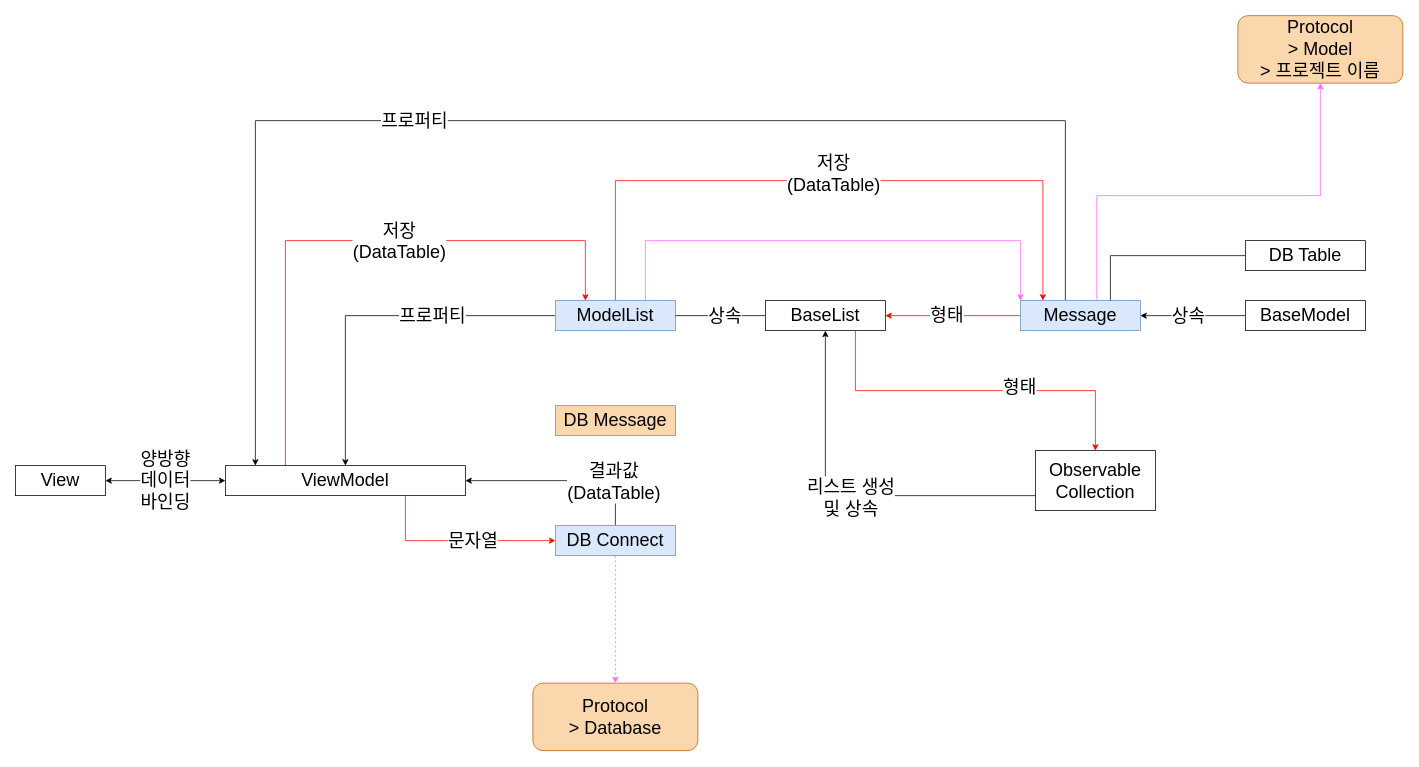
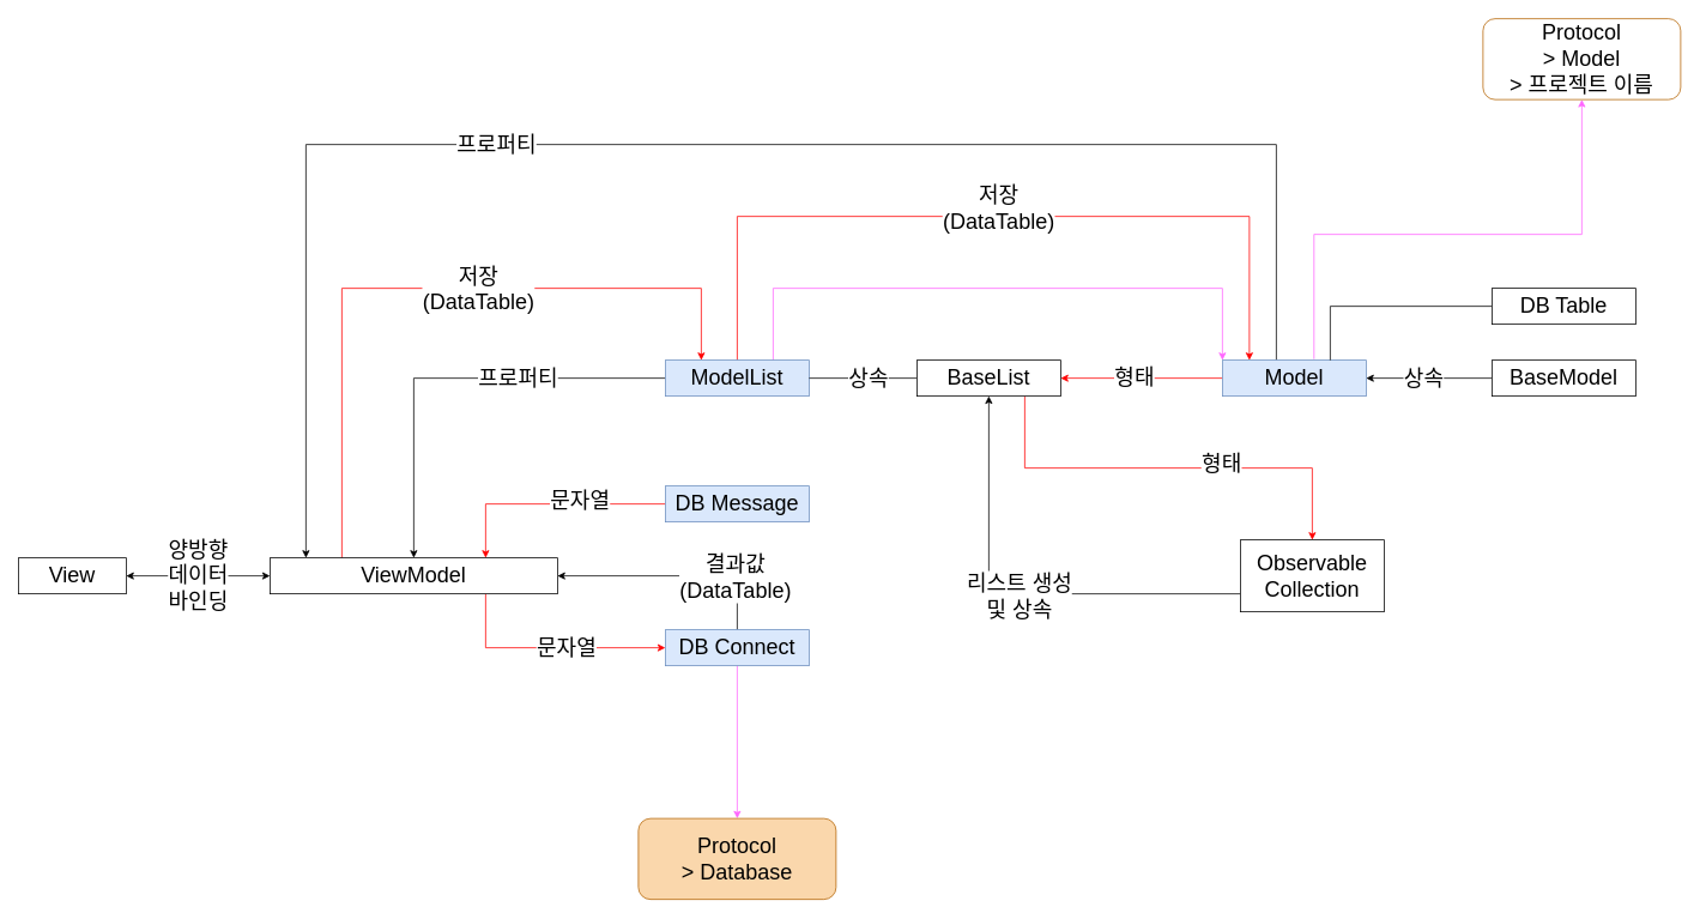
- <mxCell id="40" value="Protocol &lt;br&gt;&amp;gt; Model &lt;br&gt;&amp;gt; 프로젝트 이름" style="rounded=1;whiteSpace=wrap;html=1;fontSize=24;fillColor=#fad7ac;strokeColor=#b46504;" parent="1" vertex="1"><mxGeometry x="1650" y="20" width="220" height="90" as="geometry" /></mxCell>
+ <mxCell id="40" value="Protocol &lt;br&gt;&amp;gt; Model &lt;br&gt;&amp;gt; 프로젝트 이름" style="rounded=1;whiteSpace=wrap;html=1;fontSize=24;fillColor=#ffffff;strokeColor=#b46504;" parent="1" vertex="1"><mxGeometry x="1650" y="20" width="220" height="90" as="geometry" /></mxCell>
- <mxCell id="21" value="Message" style="rounded=0;whiteSpace=wrap;html=1;fontSize=24;fillColor=#dae8fc;strokeColor=#6c8ebf;" parent="1" vertex="1"><mxGeometry x="1360" y="400" width="160" height="40" as="geometry" /></mxCell>
+ <mxCell id="21" value="Model" style="rounded=0;whiteSpace=wrap;html=1;fontSize=24;fillColor=#dae8fc;strokeColor=#6c8ebf;" parent="1" vertex="1"><mxGeometry x="1360" y="400" width="160" height="40" as="geometry" /></mxCell>
+ <mxCell id="11" style="edgeStyle=orthogonalEdgeStyle;rounded=0;orthogonalLoop=1;jettySize=auto;html=1;exitX=0;exitY=0.5;exitDx=0;exitDy=0;entryX=0.75;entryY=0;entryDx=0;entryDy=0;fontSize=24;strokeColor=#ff0000;" parent="1" source="13" target="6" edge="1"><mxGeometry relative="1" as="geometry" /></mxCell>
+ <mxCell id="12" value="문자열" style="edgeLabel;html=1;align=center;verticalAlign=middle;resizable=0;points=[];fontSize=24;" parent="11" vertex="1" connectable="0"><mxGeometry x="-0.395" y="-4" relative="1" as="geometry"><mxPoint x="-17" as="offset" /></mxGeometry></mxCell>
- <mxCell id="13" value="DB Message" style="rounded=0;whiteSpace=wrap;html=1;fontSize=24;fillColor=#fad7ac;strokeColor=#6c8ebf;" parent="1" vertex="1"><mxGeometry x="740" y="540" width="160" height="40" as="geometry" /></mxCell>
+ <mxCell id="13" value="DB Message" style="rounded=0;whiteSpace=wrap;html=1;fontSize=24;fillColor=#dae8fc;strokeColor=#6c8ebf;" parent="1" vertex="1"><mxGeometry x="740" y="540" width="160" height="40" as="geometry" /></mxCell>
- <mxCell id="16" style="edgeStyle=orthogonalEdgeStyle;rounded=0;orthogonalLoop=1;jettySize=auto;html=1;exitX=0.5;exitY=1;exitDx=0;exitDy=0;strokeColor=#FF66FF;fontSize=24;startArrow=none;startFill=0;dashed=1;" parent="1" source="17" target="41" edge="1"><mxGeometry relative="1" as="geometry" /></mxCell>
+ <mxCell id="16" style="edgeStyle=orthogonalEdgeStyle;rounded=0;orthogonalLoop=1;jettySize=auto;html=1;exitX=0.5;exitY=1;exitDx=0;exitDy=0;strokeColor=#FF66FF;fontSize=24;startArrow=none;startFill=0;" parent="1" source="17" target="41" edge="1"><mxGeometry relative="1" as="geometry" /></mxCell>
